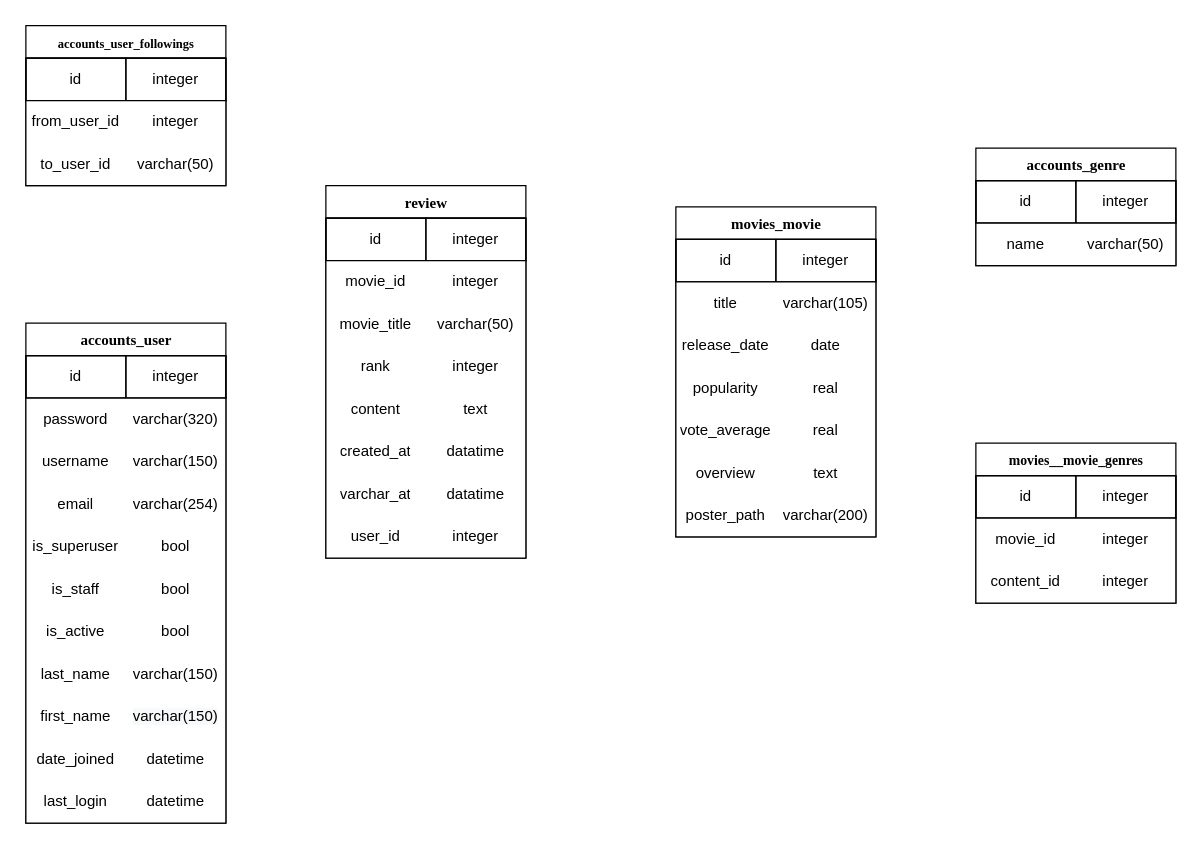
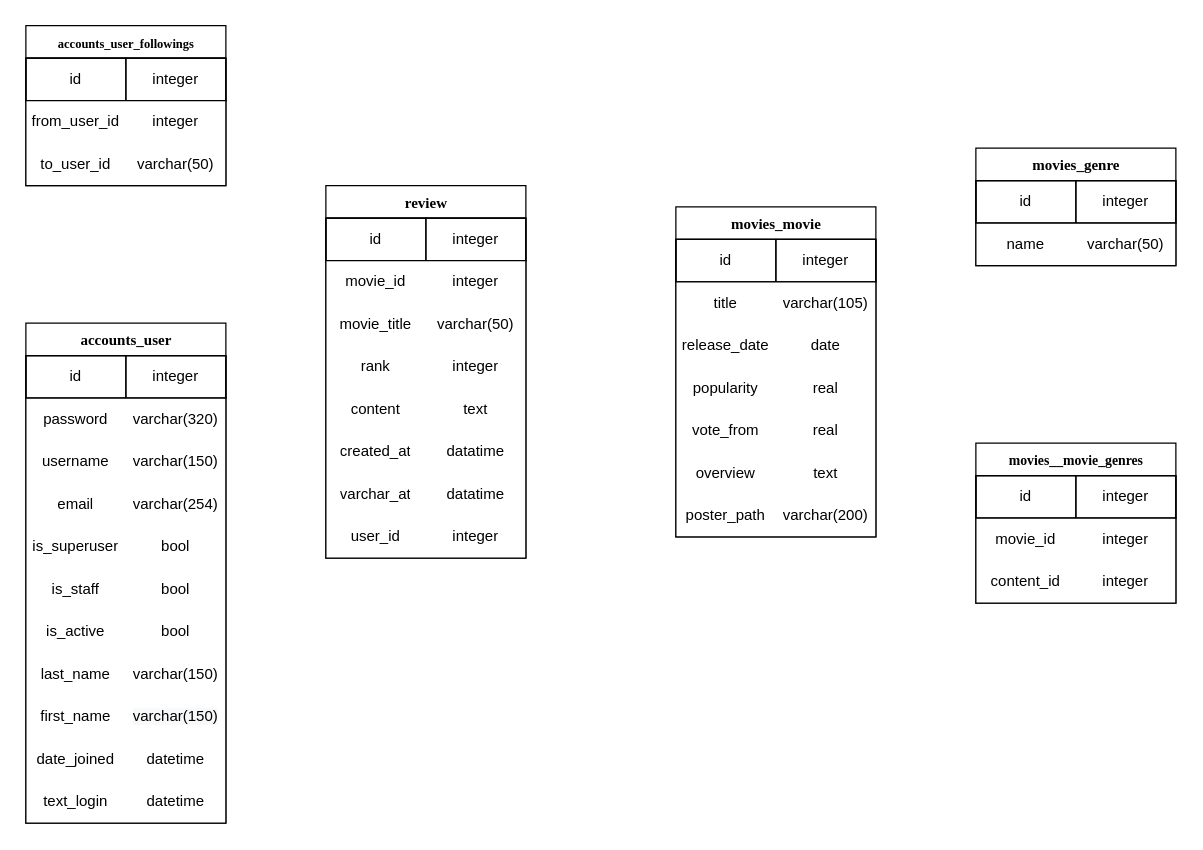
- <mxCell id="105" value="&lt;font style=&quot;font-size: 12px;&quot;&gt;accounts_genre&lt;/font&gt;" style="swimlane;html=1;fontStyle=1;align=center;verticalAlign=top;childLayout=stackLayout;horizontal=1;startSize=26;horizontalStack=0;resizeParent=1;resizeLast=0;collapsible=1;marginBottom=0;swimlaneFillColor=#ffffff;rounded=0;shadow=0;comic=0;labelBackgroundColor=none;strokeWidth=1;fillColor=none;fontFamily=Verdana;fontSize=12" vertex="1" parent="1"><mxGeometry x="780" y="118" width="160" height="94" as="geometry" /></mxCell>
+ <mxCell id="105" value="&lt;font style=&quot;font-size: 12px;&quot;&gt;movies_genre&lt;/font&gt;" style="swimlane;html=1;fontStyle=1;align=center;verticalAlign=top;childLayout=stackLayout;horizontal=1;startSize=26;horizontalStack=0;resizeParent=1;resizeLast=0;collapsible=1;marginBottom=0;swimlaneFillColor=#ffffff;rounded=0;shadow=0;comic=0;labelBackgroundColor=none;strokeWidth=1;fillColor=none;fontFamily=Verdana;fontSize=12" vertex="1" parent="1"><mxGeometry x="780" y="118" width="160" height="94" as="geometry" /></mxCell>
- <mxCell id="97" value="vote_average" style="shape=partialRectangle;html=1;whiteSpace=wrap;connectable=0;fillColor=none;top=0;left=0;bottom=0;right=0;overflow=hidden;fontSize=12;" vertex="1" parent="96"><mxGeometry width="80" height="34" as="geometry"><mxRectangle width="80" height="34" as="alternateBounds" /></mxGeometry></mxCell>
+ <mxCell id="97" value="vote_from" style="shape=partialRectangle;html=1;whiteSpace=wrap;connectable=0;fillColor=none;top=0;left=0;bottom=0;right=0;overflow=hidden;fontSize=12;" vertex="1" parent="96"><mxGeometry width="80" height="34" as="geometry"><mxRectangle width="80" height="34" as="alternateBounds" /></mxGeometry></mxCell>
- <mxCell id="78" value="last_login" style="shape=partialRectangle;html=1;whiteSpace=wrap;connectable=0;fillColor=none;top=0;left=0;bottom=0;right=0;overflow=hidden;fontSize=12;" vertex="1" parent="77"><mxGeometry width="80" height="34" as="geometry"><mxRectangle width="80" height="34" as="alternateBounds" /></mxGeometry></mxCell>
+ <mxCell id="78" value="text_login" style="shape=partialRectangle;html=1;whiteSpace=wrap;connectable=0;fillColor=none;top=0;left=0;bottom=0;right=0;overflow=hidden;fontSize=12;" vertex="1" parent="77"><mxGeometry width="80" height="34" as="geometry"><mxRectangle width="80" height="34" as="alternateBounds" /></mxGeometry></mxCell>
